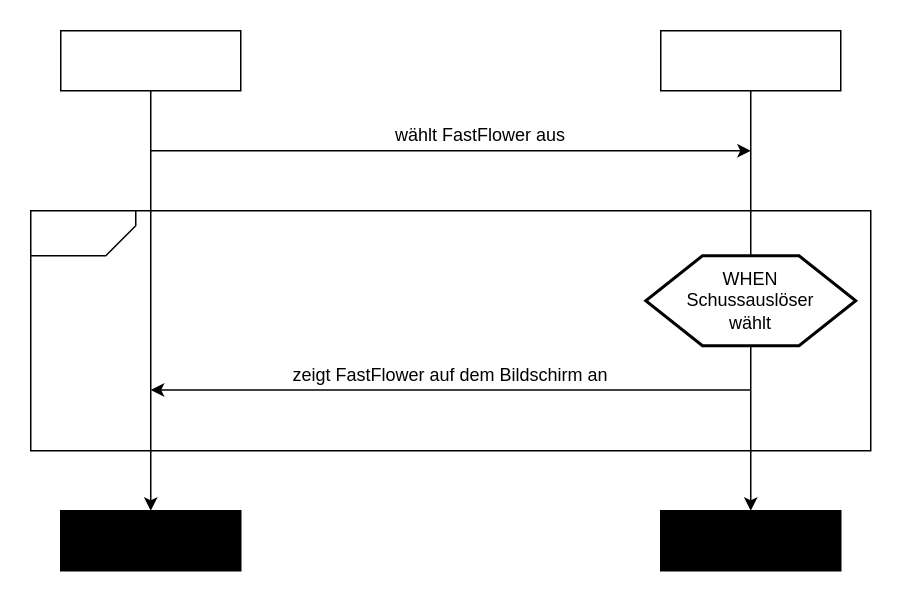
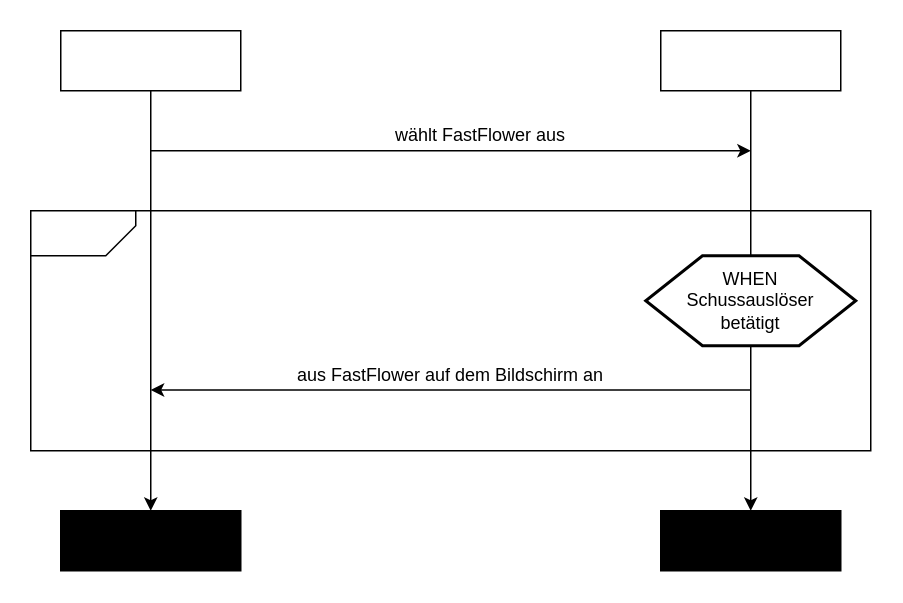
- <mxCell id="15" value="&lt;div&gt;WHEN&lt;/div&gt;&lt;div&gt;Schussauslöser&lt;/div&gt;&lt;div&gt;wählt&lt;br&gt;&lt;/div&gt;" style="text;html=1;strokeColor=none;fillColor=none;align=center;verticalAlign=middle;whiteSpace=wrap;rounded=0;" vertex="1" parent="1"><mxGeometry x="450" y="170" width="100" height="60" as="geometry" /></mxCell>
+ <mxCell id="15" value="&lt;div&gt;WHEN&lt;/div&gt;&lt;div&gt;Schussauslöser&lt;/div&gt;&lt;div&gt;betätigt&lt;br&gt;&lt;/div&gt;" style="text;html=1;strokeColor=none;fillColor=none;align=center;verticalAlign=middle;whiteSpace=wrap;rounded=0;" vertex="1" parent="1"><mxGeometry x="450" y="170" width="100" height="60" as="geometry" /></mxCell>
- <mxCell id="8" value="zeigt FastFlower auf dem Bildschirm an " style="text;html=1;strokeColor=none;fillColor=none;align=center;verticalAlign=middle;whiteSpace=wrap;rounded=0;" vertex="1" parent="1"><mxGeometry x="160" y="240" width="280" height="20" as="geometry" /></mxCell>
+ <mxCell id="8" value="aus FastFlower auf dem Bildschirm an " style="text;html=1;strokeColor=none;fillColor=none;align=center;verticalAlign=middle;whiteSpace=wrap;rounded=0;" vertex="1" parent="1"><mxGeometry x="160" y="240" width="280" height="20" as="geometry" /></mxCell>
